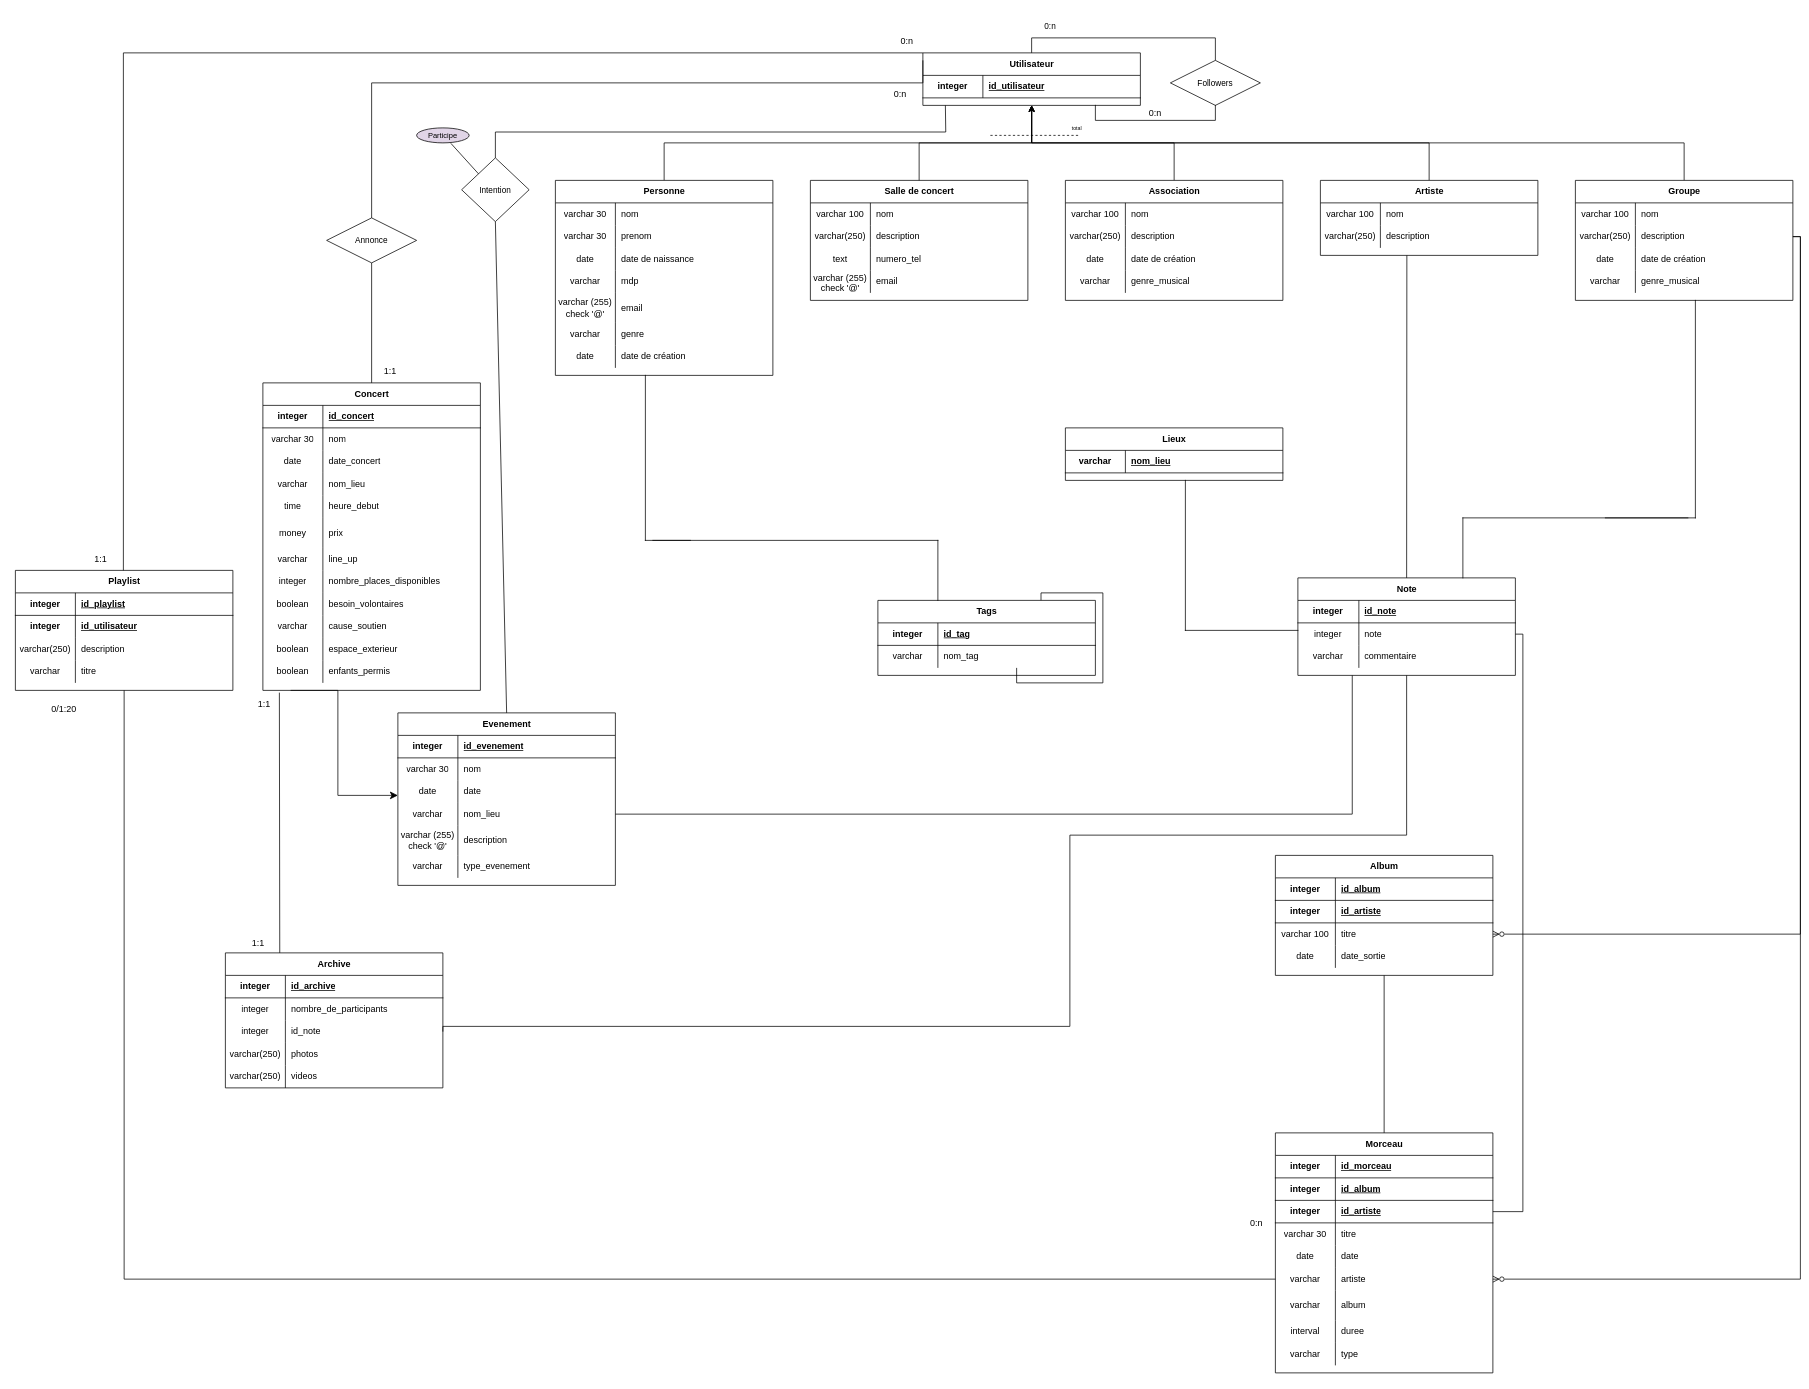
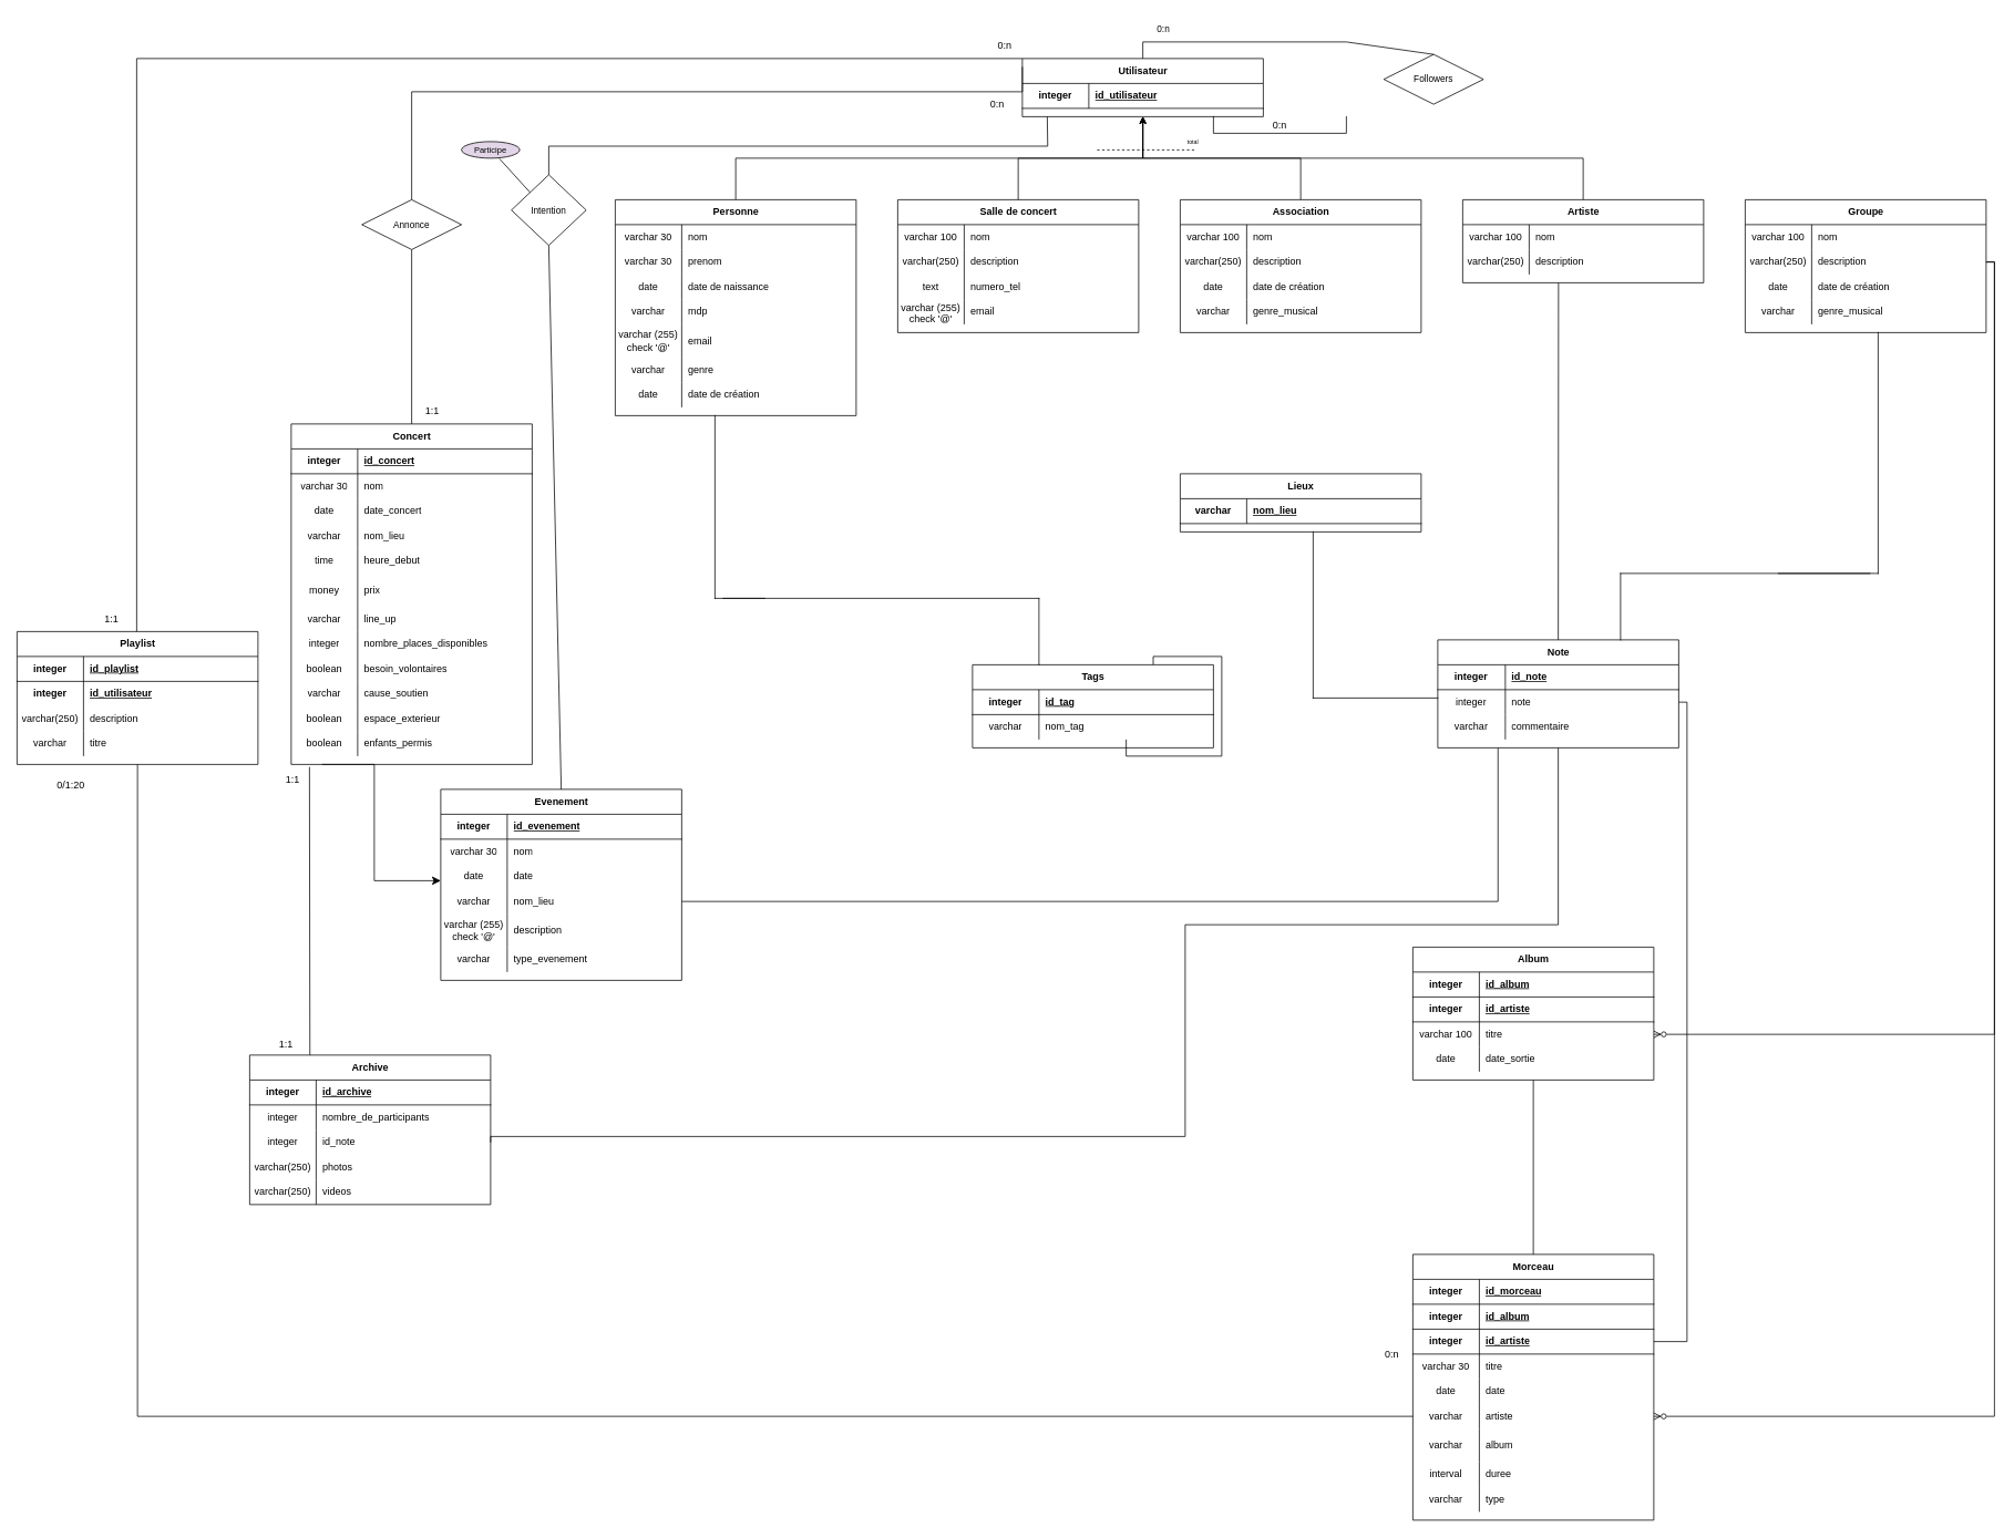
- <mxCell id="216" value="Followers" style="shape=rhombus;perimeter=rhombusPerimeter;whiteSpace=wrap;html=1;align=center;fontFamily=Helvetica;fontSize=11;fontColor=default;" parent="1" vertex="1"><mxGeometry x="1560" y="80" width="120" height="60" as="geometry" /></mxCell>
+ <mxCell id="216" value="Followers" style="shape=rhombus;perimeter=rhombusPerimeter;whiteSpace=wrap;html=1;align=center;fontFamily=Helvetica;fontSize=11;fontColor=default;" parent="1" vertex="1"><mxGeometry x="1665" y="65" width="120" height="60" as="geometry" /></mxCell>
- <mxCell id="25" style="edgeStyle=orthogonalEdgeStyle;html=1;exitX=0.5;exitY=0;exitDx=0;exitDy=0;entryX=0.5;entryY=1;entryDx=0;entryDy=0;fontSize=11;rounded=0;" parent="1" source="26" target="193" edge="1"><mxGeometry relative="1" as="geometry" /></mxCell>
- <mxCell id="226" value="Annonce" style="shape=rhombus;perimeter=rhombusPerimeter;whiteSpace=wrap;html=1;align=center;fontFamily=Helvetica;fontSize=11;fontColor=default;" parent="1" vertex="1"><mxGeometry x="435" y="290" width="120" height="60" as="geometry" /></mxCell>
+ <mxCell id="226" value="Annonce" style="shape=rhombus;perimeter=rhombusPerimeter;whiteSpace=wrap;html=1;align=center;fontFamily=Helvetica;fontSize=11;fontColor=default;" parent="1" vertex="1"><mxGeometry x="435" y="240" width="120" height="60" as="geometry" /></mxCell>
